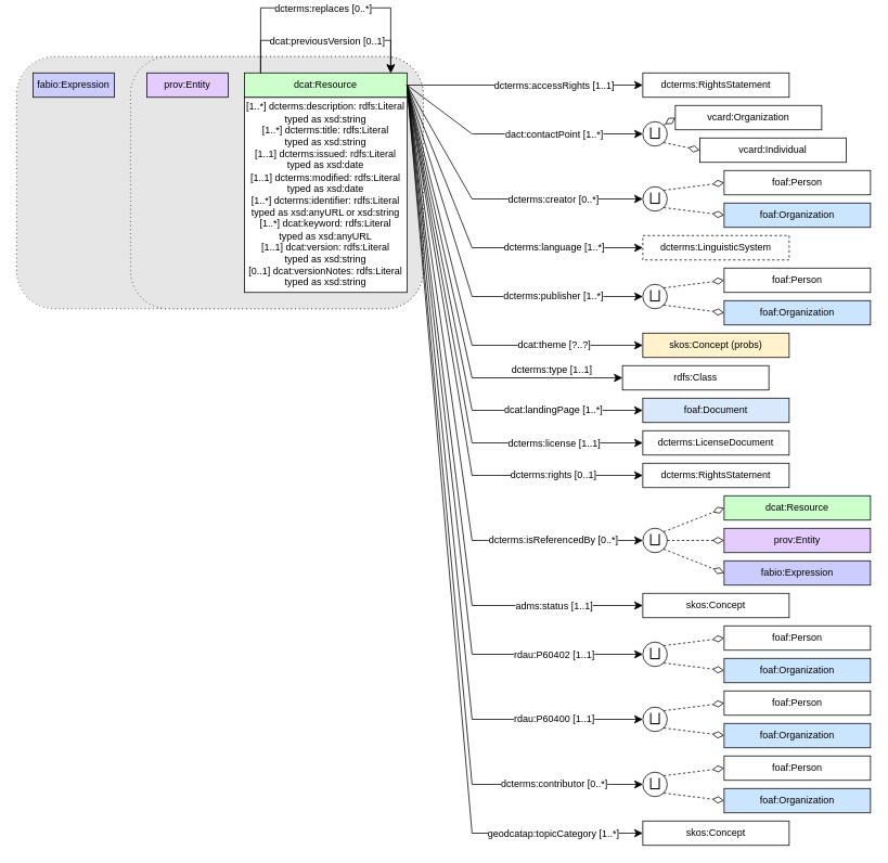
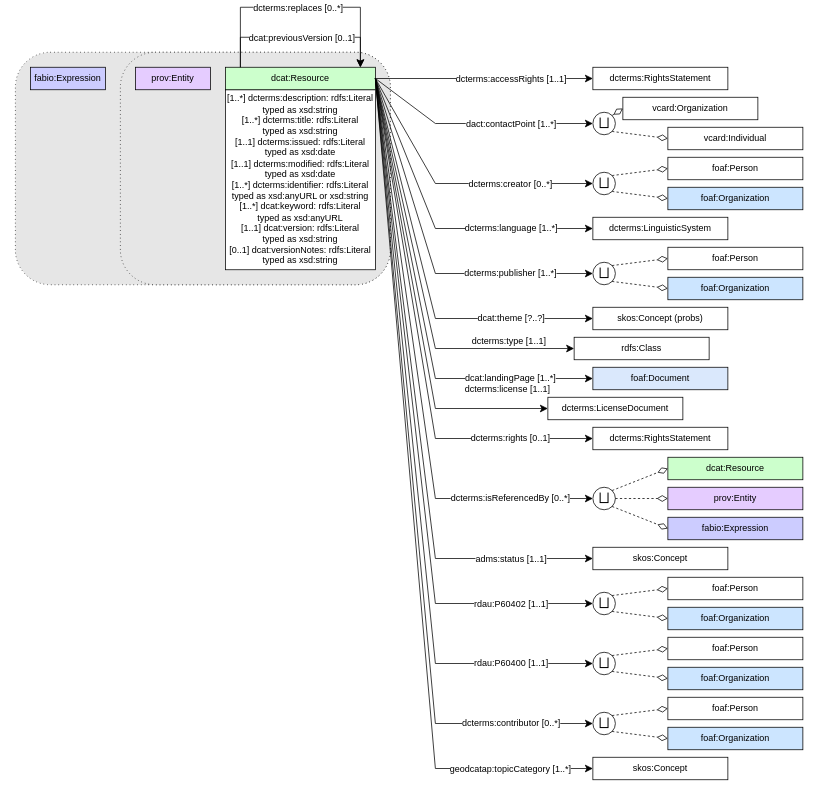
- <mxCell id="12" value="vcard:Individual" style="rounded=0;whiteSpace=wrap;html=1;snapToPoint=1;points=[[0.1,0],[0.2,0],[0.3,0],[0.4,0],[0.5,0],[0.6,0],[0.7,0],[0.8,0],[0.9,0],[0,0.1],[0,0.3],[0,0.5],[0,0.7],[0,0.9],[0.1,1],[0.2,1],[0.3,1],[0.4,1],[0.5,1],[0.6,1],[0.7,1],[0.8,1],[0.9,1],[1,0.1],[1,0.3],[1,0.5],[1,0.7],[1,0.9]];" parent="1" vertex="1"><mxGeometry x="860" y="120" width="180" height="30" as="geometry" /></mxCell>
+ <mxCell id="12" value="vcard:Individual" style="rounded=0;whiteSpace=wrap;html=1;snapToPoint=1;points=[[0.1,0],[0.2,0],[0.3,0],[0.4,0],[0.5,0],[0.6,0],[0.7,0],[0.8,0],[0.9,0],[0,0.1],[0,0.3],[0,0.5],[0,0.7],[0,0.9],[0.1,1],[0.2,1],[0.3,1],[0.4,1],[0.5,1],[0.6,1],[0.7,1],[0.8,1],[0.9,1],[1,0.1],[1,0.3],[1,0.5],[1,0.7],[1,0.9]];" parent="1" vertex="1"><mxGeometry x="890" y="120" width="180" height="30" as="geometry" /></mxCell>
- <mxCell id="24" value="dcterms:LinguisticSystem" style="rounded=0;whiteSpace=wrap;html=1;snapToPoint=1;points=[[0.1,0],[0.2,0],[0.3,0],[0.4,0],[0.5,0],[0.6,0],[0.7,0],[0.8,0],[0.9,0],[0,0.1],[0,0.3],[0,0.5],[0,0.7],[0,0.9],[0.1,1],[0.2,1],[0.3,1],[0.4,1],[0.5,1],[0.6,1],[0.7,1],[0.8,1],[0.9,1],[1,0.1],[1,0.3],[1,0.5],[1,0.7],[1,0.9]];dashed=1;" parent="1" vertex="1"><mxGeometry x="790" y="240" width="180" height="30" as="geometry" /></mxCell>
+ <mxCell id="24" value="dcterms:LinguisticSystem" style="rounded=0;whiteSpace=wrap;html=1;snapToPoint=1;points=[[0.1,0],[0.2,0],[0.3,0],[0.4,0],[0.5,0],[0.6,0],[0.7,0],[0.8,0],[0.9,0],[0,0.1],[0,0.3],[0,0.5],[0,0.7],[0,0.9],[0.1,1],[0.2,1],[0.3,1],[0.4,1],[0.5,1],[0.6,1],[0.7,1],[0.8,1],[0.9,1],[1,0.1],[1,0.3],[1,0.5],[1,0.7],[1,0.9]];" parent="1" vertex="1"><mxGeometry x="790" y="240" width="180" height="30" as="geometry" /></mxCell>
- <mxCell id="43" value="skos:Concept (probs)" style="rounded=0;whiteSpace=wrap;html=1;snapToPoint=1;points=[[0.1,0],[0.2,0],[0.3,0],[0.4,0],[0.5,0],[0.6,0],[0.7,0],[0.8,0],[0.9,0],[0,0.1],[0,0.3],[0,0.5],[0,0.7],[0,0.9],[0.1,1],[0.2,1],[0.3,1],[0.4,1],[0.5,1],[0.6,1],[0.7,1],[0.8,1],[0.9,1],[1,0.1],[1,0.3],[1,0.5],[1,0.7],[1,0.9]];fillColor=#fff2cc;" parent="1" vertex="1"><mxGeometry x="790" y="360" width="180" height="30" as="geometry" /></mxCell>
+ <mxCell id="43" value="skos:Concept (probs)" style="rounded=0;whiteSpace=wrap;html=1;snapToPoint=1;points=[[0.1,0],[0.2,0],[0.3,0],[0.4,0],[0.5,0],[0.6,0],[0.7,0],[0.8,0],[0.9,0],[0,0.1],[0,0.3],[0,0.5],[0,0.7],[0,0.9],[0.1,1],[0.2,1],[0.3,1],[0.4,1],[0.5,1],[0.6,1],[0.7,1],[0.8,1],[0.9,1],[1,0.1],[1,0.3],[1,0.5],[1,0.7],[1,0.9]];" parent="1" vertex="1"><mxGeometry x="790" y="360" width="180" height="30" as="geometry" /></mxCell>
- <mxCell id="52" value="dcterms:LicenseDocument" style="rounded=0;whiteSpace=wrap;html=1;snapToPoint=1;points=[[0.1,0],[0.2,0],[0.3,0],[0.4,0],[0.5,0],[0.6,0],[0.7,0],[0.8,0],[0.9,0],[0,0.1],[0,0.3],[0,0.5],[0,0.7],[0,0.9],[0.1,1],[0.2,1],[0.3,1],[0.4,1],[0.5,1],[0.6,1],[0.7,1],[0.8,1],[0.9,1],[1,0.1],[1,0.3],[1,0.5],[1,0.7],[1,0.9]];" parent="1" vertex="1"><mxGeometry x="790" y="480" width="180" height="30" as="geometry" /></mxCell>
+ <mxCell id="52" value="dcterms:LicenseDocument" style="rounded=0;whiteSpace=wrap;html=1;snapToPoint=1;points=[[0.1,0],[0.2,0],[0.3,0],[0.4,0],[0.5,0],[0.6,0],[0.7,0],[0.8,0],[0.9,0],[0,0.1],[0,0.3],[0,0.5],[0,0.7],[0,0.9],[0.1,1],[0.2,1],[0.3,1],[0.4,1],[0.5,1],[0.6,1],[0.7,1],[0.8,1],[0.9,1],[1,0.1],[1,0.3],[1,0.5],[1,0.7],[1,0.9]];" parent="1" vertex="1"><mxGeometry x="730" y="480" width="180" height="30" as="geometry" /></mxCell>
